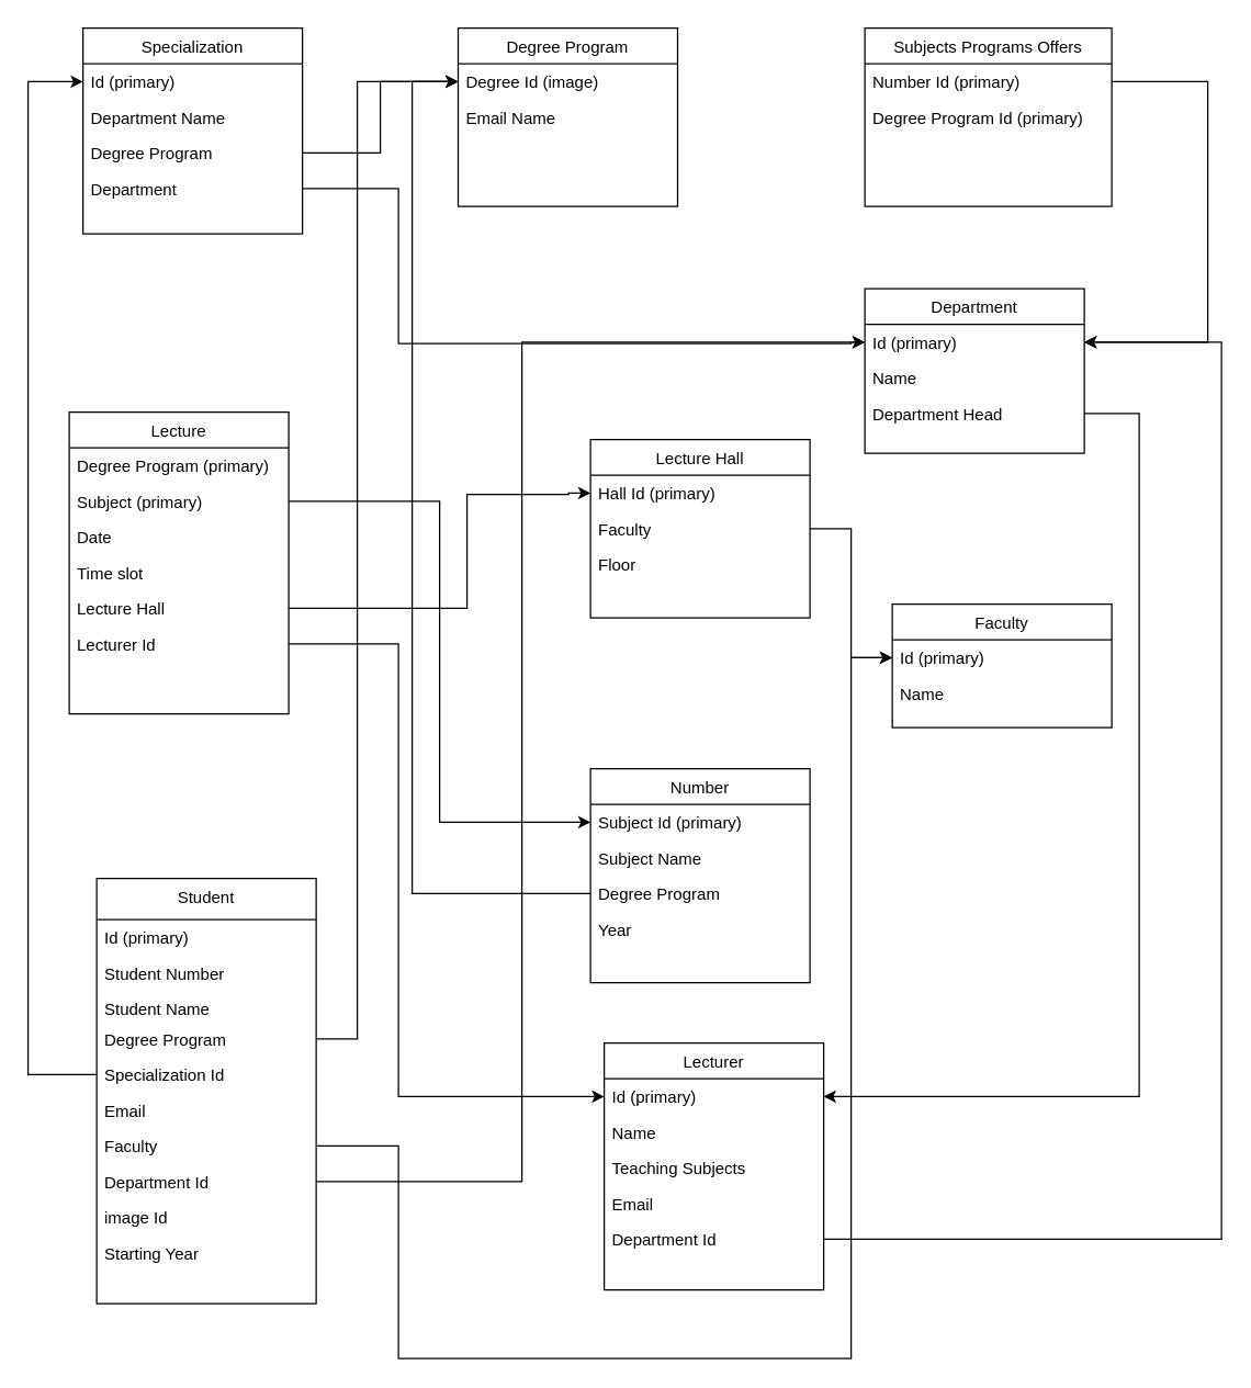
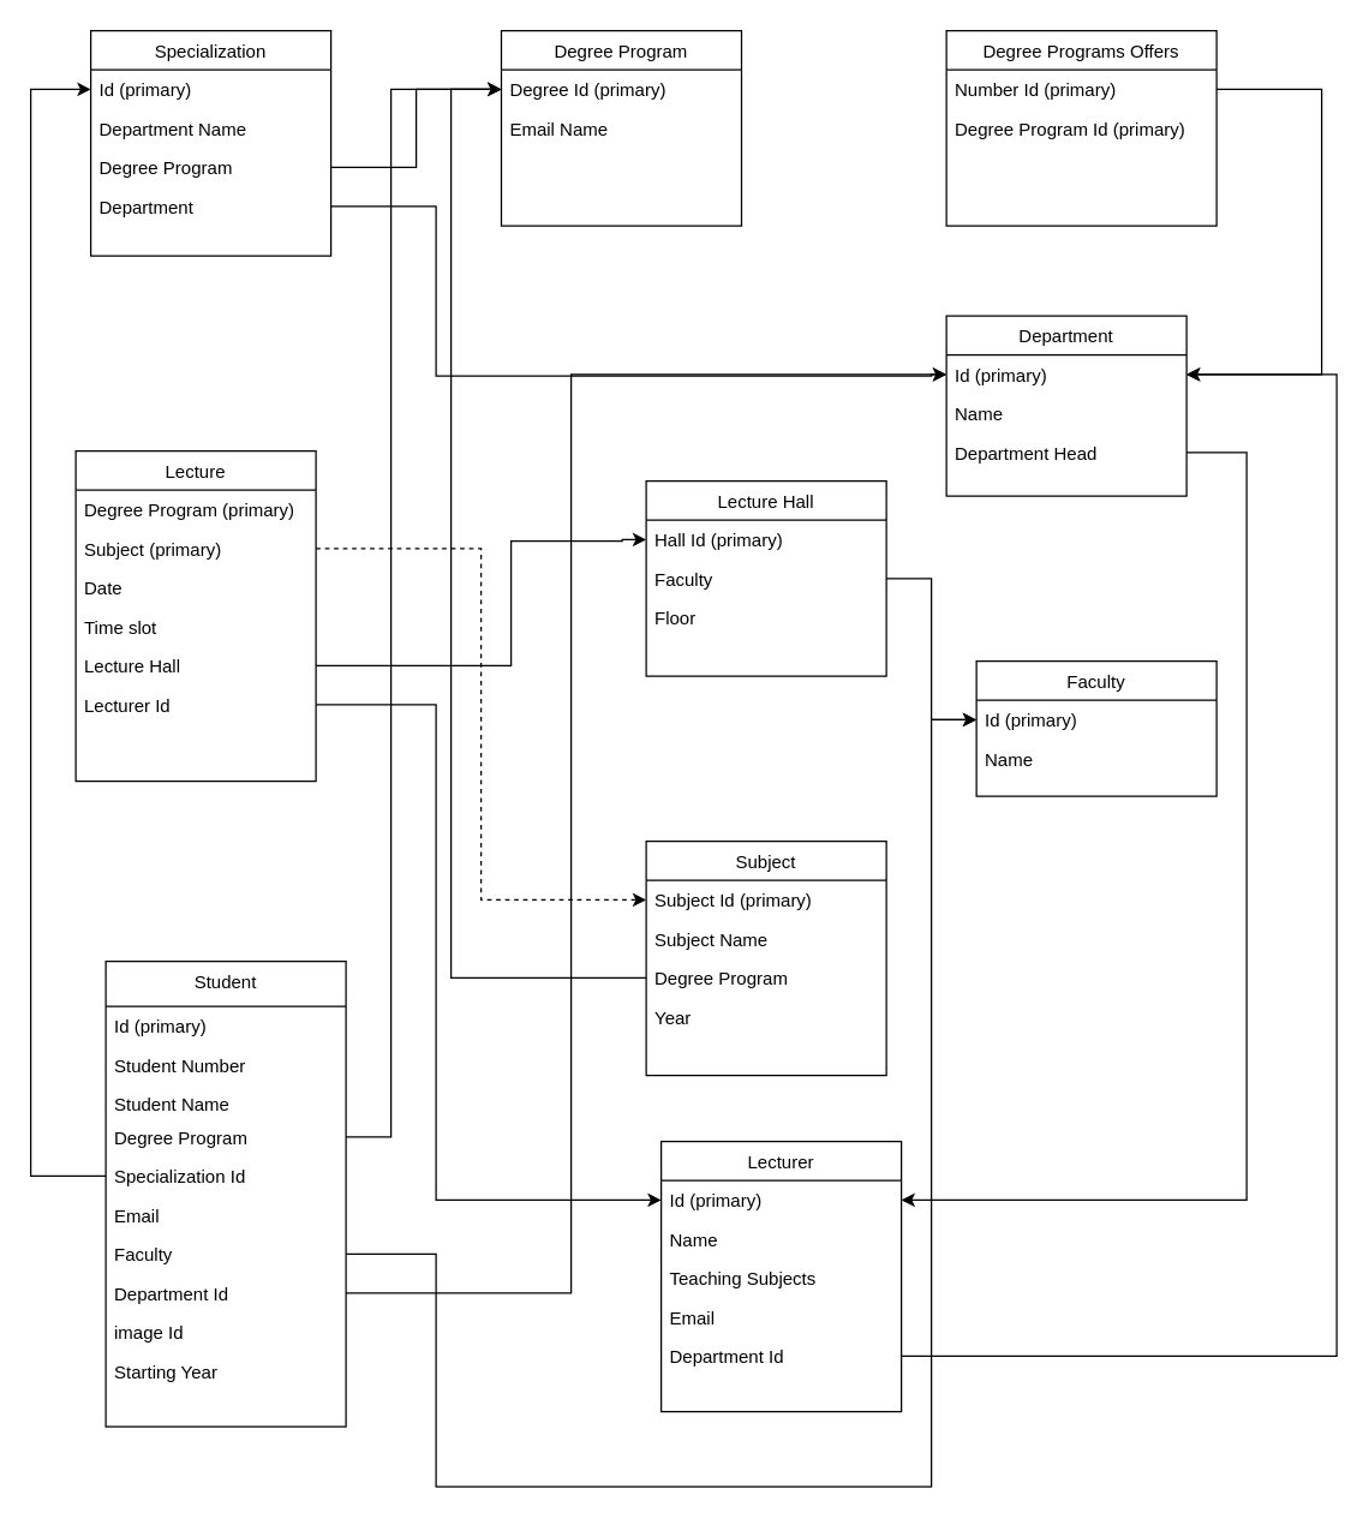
- <mxCell id="63" value="Subjects Programs Offers" style="swimlane;fontStyle=0;align=center;verticalAlign=top;childLayout=stackLayout;horizontal=1;startSize=26;horizontalStack=0;resizeParent=1;resizeLast=0;collapsible=1;marginBottom=0;rounded=0;shadow=0;strokeWidth=1;" vertex="1" parent="1"><mxGeometry x="630" y="20" width="180" height="130" as="geometry"><mxRectangle x="340" y="380" width="170" height="26" as="alternateBounds" /></mxGeometry></mxCell>
+ <mxCell id="63" value="Degree Programs Offers" style="swimlane;fontStyle=0;align=center;verticalAlign=top;childLayout=stackLayout;horizontal=1;startSize=26;horizontalStack=0;resizeParent=1;resizeLast=0;collapsible=1;marginBottom=0;rounded=0;shadow=0;strokeWidth=1;" vertex="1" parent="1"><mxGeometry x="630" y="20" width="180" height="130" as="geometry"><mxRectangle x="340" y="380" width="170" height="26" as="alternateBounds" /></mxGeometry></mxCell>
- <mxCell id="43" value="Degree Id (image)" style="text;align=left;verticalAlign=top;spacingLeft=4;spacingRight=4;overflow=hidden;rotatable=0;points=[[0,0.5],[1,0.5]];portConstraint=eastwest;" vertex="1" parent="42"><mxGeometry y="26" width="160" height="26" as="geometry" /></mxCell>
+ <mxCell id="43" value="Degree Id (primary)" style="text;align=left;verticalAlign=top;spacingLeft=4;spacingRight=4;overflow=hidden;rotatable=0;points=[[0,0.5],[1,0.5]];portConstraint=eastwest;" vertex="1" parent="42"><mxGeometry y="26" width="160" height="26" as="geometry" /></mxCell>
- <mxCell id="56" style="edgeStyle=orthogonalEdgeStyle;rounded=0;orthogonalLoop=1;jettySize=auto;html=1;exitX=1;exitY=0.5;exitDx=0;exitDy=0;entryX=0;entryY=0.5;entryDx=0;entryDy=0;" edge="1" parent="1" source="25" target="38"><mxGeometry relative="1" as="geometry"><Array as="points"><mxPoint x="320" y="365" /><mxPoint x="320" y="599" /></Array></mxGeometry></mxCell>
+ <mxCell id="56" style="edgeStyle=orthogonalEdgeStyle;rounded=0;orthogonalLoop=1;jettySize=auto;html=1;exitX=1;exitY=0.5;exitDx=0;exitDy=0;entryX=0;entryY=0.5;entryDx=0;entryDy=0;dashed=1;" edge="1" parent="1" source="25" target="38"><mxGeometry relative="1" as="geometry"><Array as="points"><mxPoint x="320" y="365" /><mxPoint x="320" y="599" /></Array></mxGeometry></mxCell>
- <mxCell id="37" value="Number" style="swimlane;fontStyle=0;align=center;verticalAlign=top;childLayout=stackLayout;horizontal=1;startSize=26;horizontalStack=0;resizeParent=1;resizeLast=0;collapsible=1;marginBottom=0;rounded=0;shadow=0;strokeWidth=1;" vertex="1" parent="1"><mxGeometry x="430" y="560" width="160" height="156" as="geometry"><mxRectangle x="340" y="380" width="170" height="26" as="alternateBounds" /></mxGeometry></mxCell>
+ <mxCell id="37" value="Subject" style="swimlane;fontStyle=0;align=center;verticalAlign=top;childLayout=stackLayout;horizontal=1;startSize=26;horizontalStack=0;resizeParent=1;resizeLast=0;collapsible=1;marginBottom=0;rounded=0;shadow=0;strokeWidth=1;" vertex="1" parent="1"><mxGeometry x="430" y="560" width="160" height="156" as="geometry"><mxRectangle x="340" y="380" width="170" height="26" as="alternateBounds" /></mxGeometry></mxCell>
